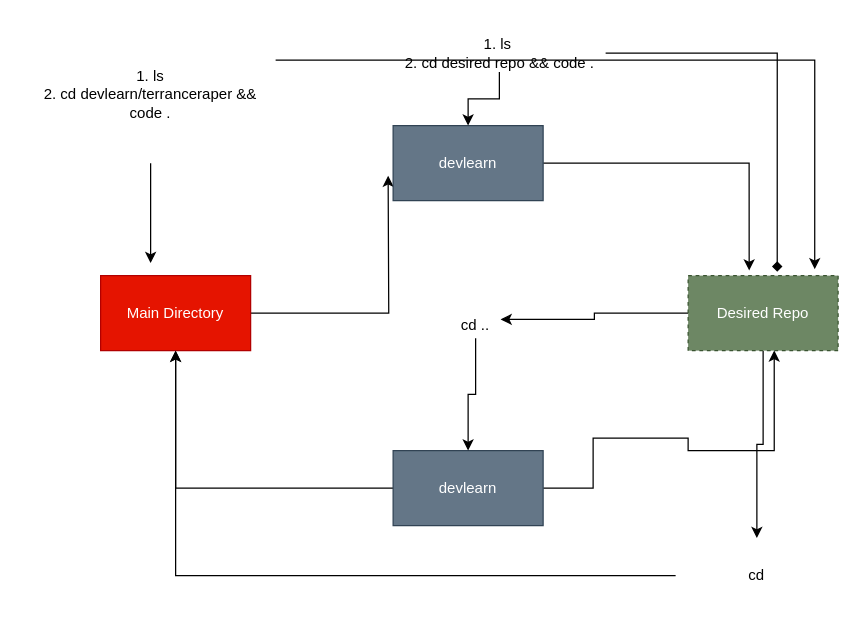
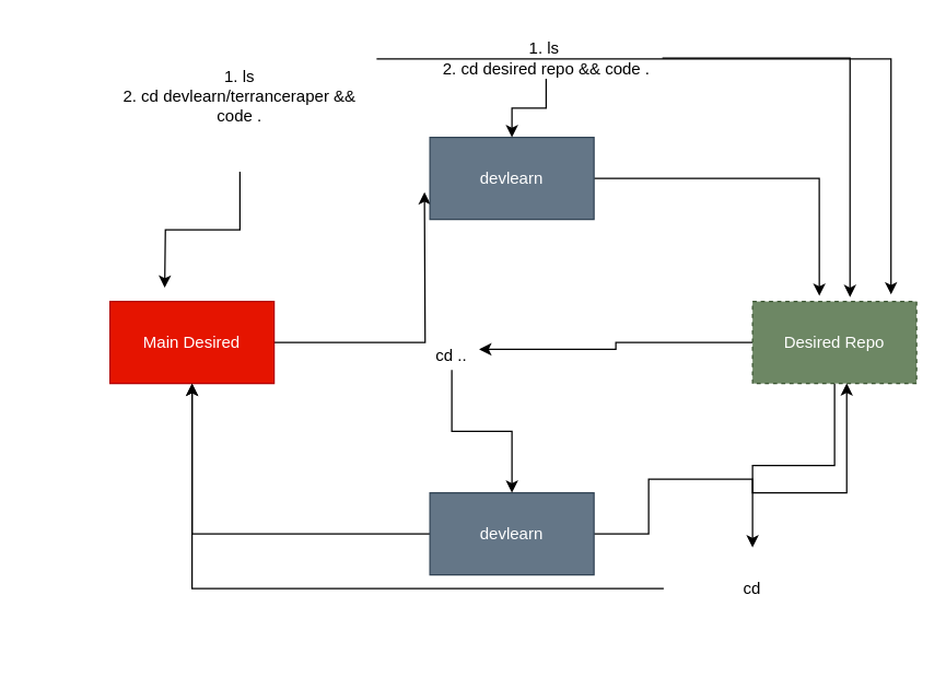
- <mxCell id="14" value="1. ls&lt;br&gt;2. cd devlearn/terranceraper &amp;amp;&amp;amp; code ." style="text;html=1;strokeColor=none;fillColor=none;align=center;verticalAlign=middle;whiteSpace=wrap;rounded=0;" parent="1" vertex="1"><mxGeometry y="20" width="200" height="110" as="geometry" x="20" /></mxCell>
+ <mxCell id="14" value="1. ls&lt;br&gt;2. cd devlearn/terranceraper &amp;amp;&amp;amp; code ." style="text;html=1;strokeColor=none;fillColor=none;align=center;verticalAlign=middle;whiteSpace=wrap;rounded=0;" parent="1" vertex="1"><mxGeometry x="75" y="15" width="200" height="110" as="geometry" /></mxCell>
- <mxCell id="18" value="" style="edgeStyle=orthogonalEdgeStyle;rounded=0;orthogonalLoop=1;jettySize=auto;html=1;entryX=0.594;entryY=-0.053;entryDx=0;entryDy=0;entryPerimeter=0;endArrow=diamond;" parent="1" source="19" target="6" edge="1"><mxGeometry relative="1" as="geometry"><mxPoint x="609" y="57" as="targetPoint" /></mxGeometry></mxCell>
+ <mxCell id="18" value="" style="edgeStyle=orthogonalEdgeStyle;rounded=0;orthogonalLoop=1;jettySize=auto;html=1;entryX=0.594;entryY=-0.053;entryDx=0;entryDy=0;entryPerimeter=0;" parent="1" source="19" target="6" edge="1"><mxGeometry relative="1" as="geometry"><mxPoint x="609" y="57" as="targetPoint" /></mxGeometry></mxCell>
- <mxCell id="3" value="Main Directory" style="rounded=0;whiteSpace=wrap;html=1;fillColor=#e51400;strokeColor=#B20000;fontColor=#ffffff;" parent="1" vertex="1"><mxGeometry x="80" y="220" width="120" height="60" as="geometry" /></mxCell>
+ <mxCell id="3" value="Main Desired" style="rounded=0;whiteSpace=wrap;html=1;fillColor=#e51400;strokeColor=#B20000;fontColor=#ffffff;" parent="1" vertex="1"><mxGeometry x="80" y="220" width="120" height="60" as="geometry" /></mxCell>
- <mxCell id="21" value="cd .." style="text;html=1;strokeColor=none;fillColor=none;align=center;verticalAlign=middle;whiteSpace=wrap;rounded=0;" parent="1" vertex="1"><mxGeometry x="360" y="250" width="40" height="20" as="geometry" /></mxCell>
+ <mxCell id="21" value="cd .." style="text;html=1;strokeColor=none;fillColor=none;align=center;verticalAlign=middle;whiteSpace=wrap;rounded=0;" parent="1" vertex="1"><mxGeometry x="310" y="250" width="40" height="20" as="geometry" /></mxCell>
- <mxCell id="16" value="cd" style="text;html=1;strokeColor=none;fillColor=none;align=center;verticalAlign=middle;whiteSpace=wrap;rounded=0;" parent="1" vertex="1"><mxGeometry x="540" y="430" width="130" height="60" as="geometry" /></mxCell>
+ <mxCell id="16" value="cd" style="text;html=1;strokeColor=none;fillColor=none;align=center;verticalAlign=middle;whiteSpace=wrap;rounded=0;" parent="1" vertex="1"><mxGeometry x="485" y="400" width="130" height="60" as="geometry" /></mxCell>
